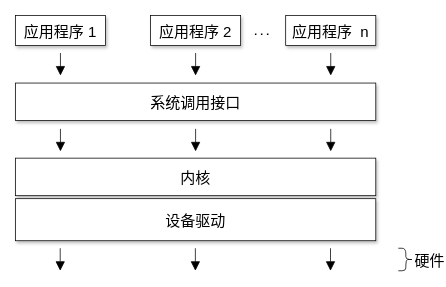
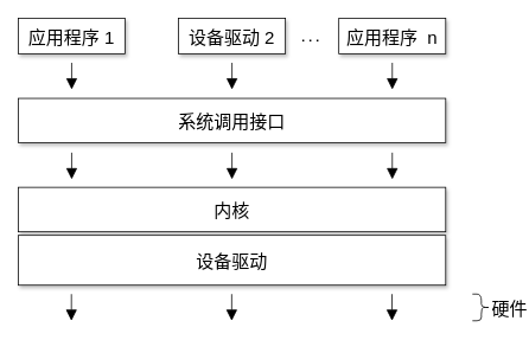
- <mxCell id="5" value="应用程序 2" style="rounded=0;shadow=1;glass=0;fontSize=20;" parent="1" vertex="1"><mxGeometry x="200" y="20" width="120" height="40" as="geometry" /></mxCell>
+ <mxCell id="5" value="设备驱动 2" style="rounded=0;shadow=1;glass=0;fontSize=20;" parent="1" vertex="1"><mxGeometry x="200" y="20" width="120" height="40" as="geometry" /></mxCell>
